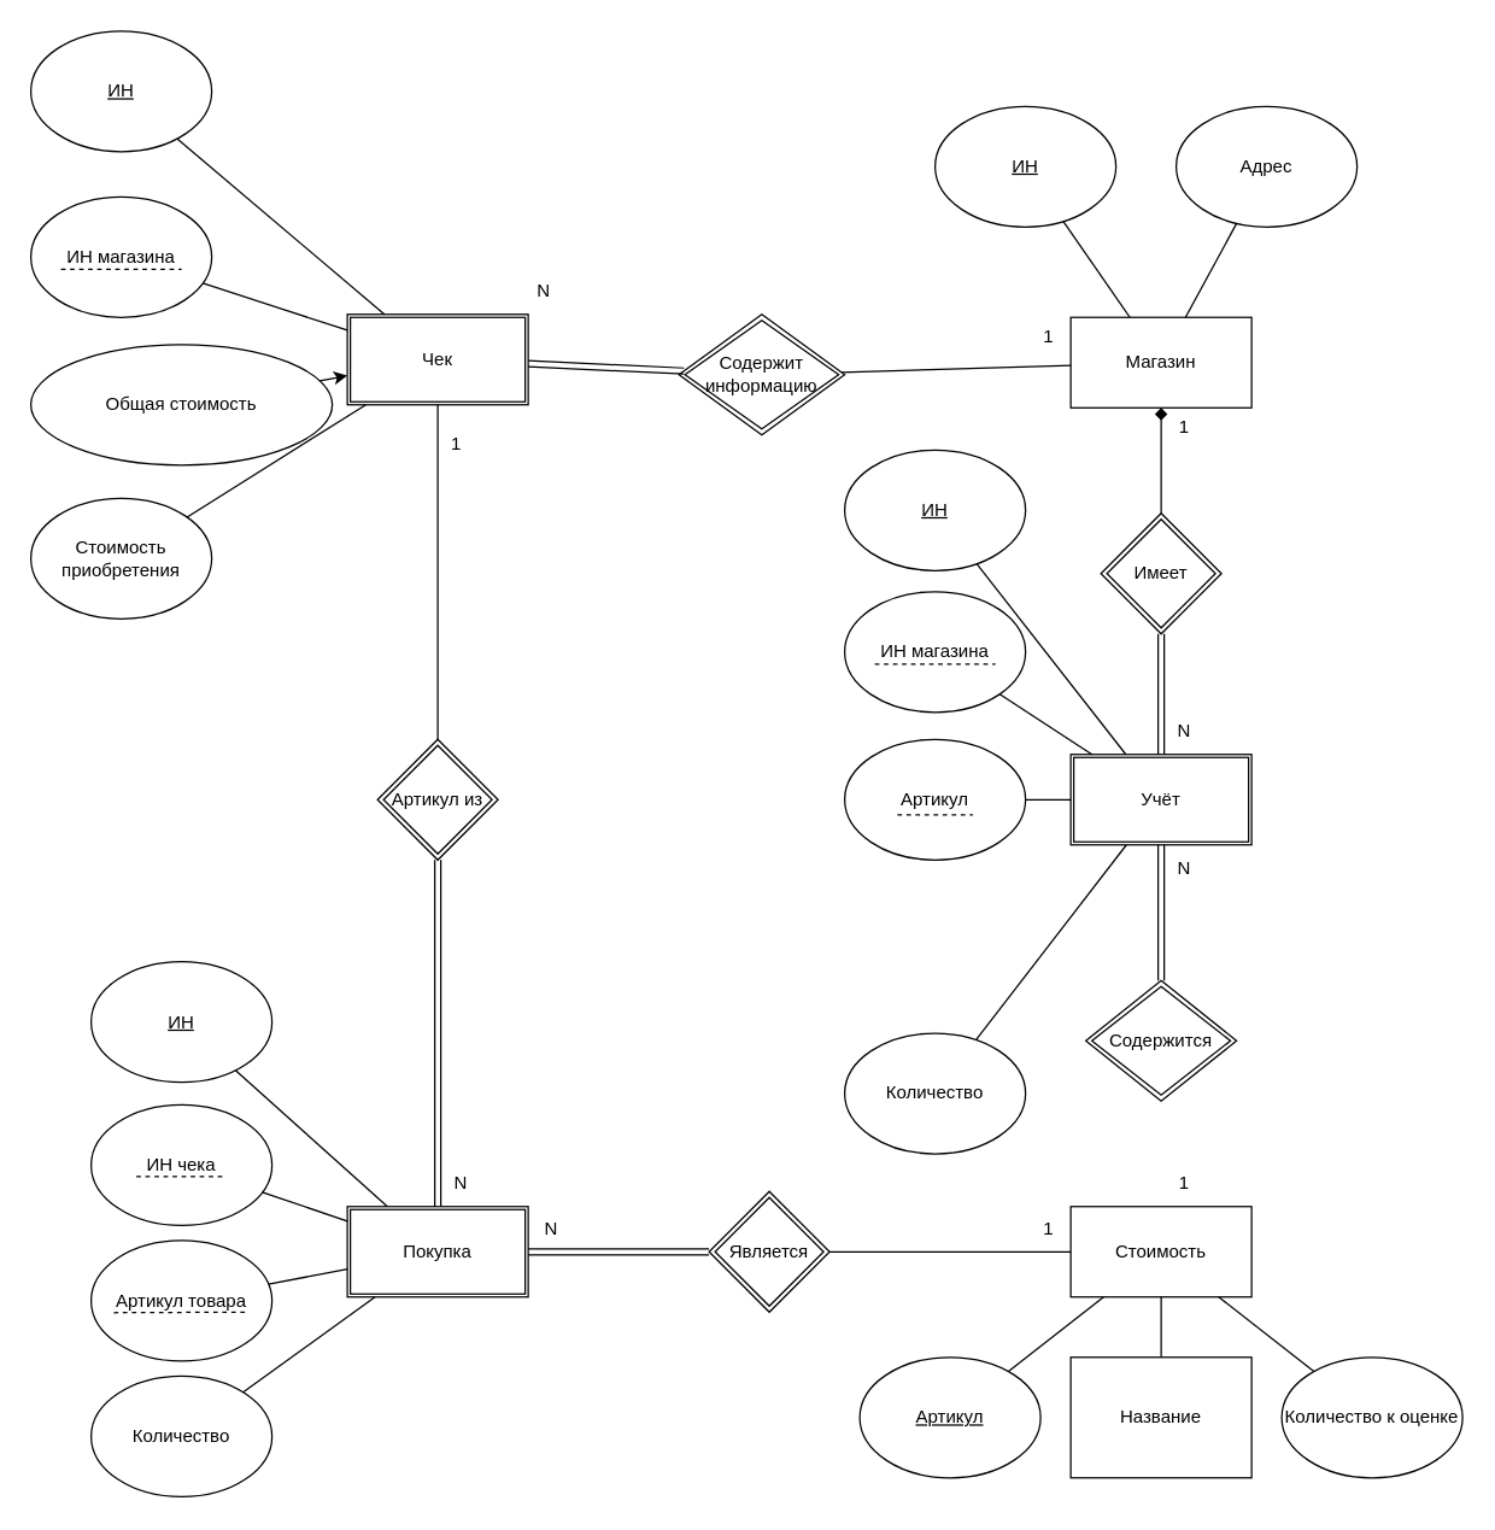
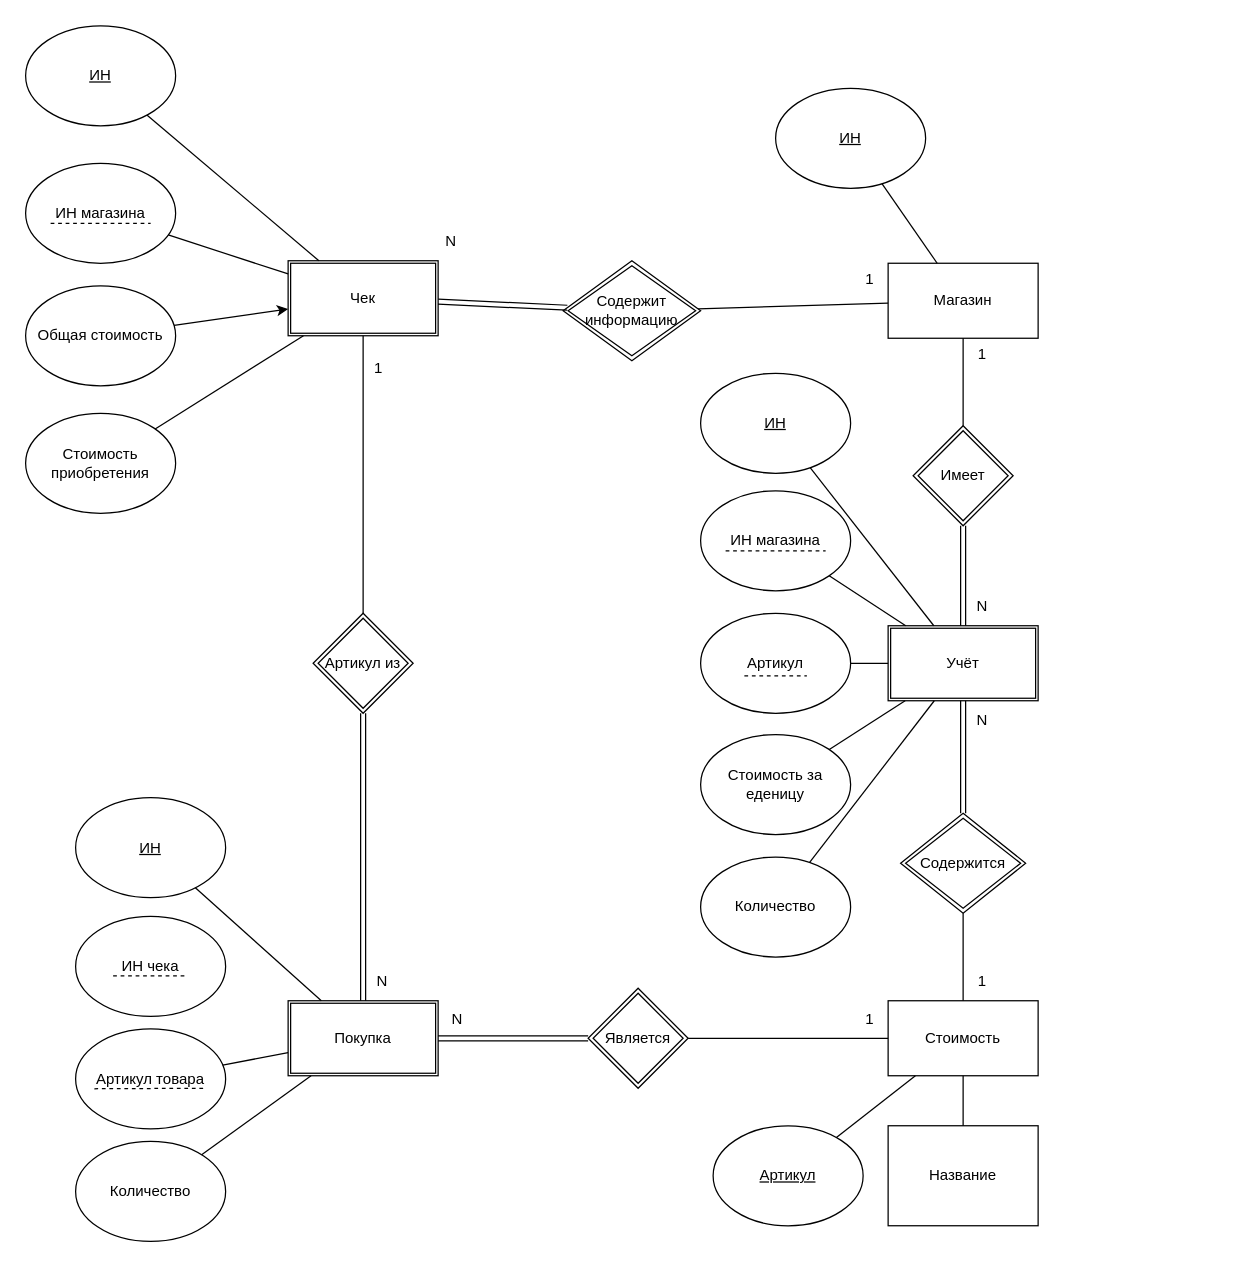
- <mxCell id="5" value="Адрес" style="ellipse;whiteSpace=wrap;html=1;" parent="1" vertex="1"><mxGeometry x="780" y="70" width="120" height="80" as="geometry" /></mxCell>
- <mxCell id="6" value="" style="endArrow=none;html=1;rounded=0;" parent="1" source="5" target="2" edge="1"><mxGeometry width="50" height="50" relative="1" as="geometry"><mxPoint x="719" y="325" as="sourcePoint" /><mxPoint x="755" y="280" as="targetPoint" /></mxGeometry></mxCell>
- <mxCell id="31" value="Общая стоимость" style="ellipse;whiteSpace=wrap;html=1;" parent="1" vertex="1"><mxGeometry x="20" y="228" width="200" height="80" as="geometry" /></mxCell>
+ <mxCell id="31" value="Общая стоимость" style="ellipse;whiteSpace=wrap;html=1;" parent="1" vertex="1"><mxGeometry x="20" y="228" width="120" height="80" as="geometry" /></mxCell>
- <mxCell id="36" value="" style="endArrow=diamond;html=1;rounded=0;" parent="1" source="35" target="2" edge="1"><mxGeometry width="50" height="50" relative="1" as="geometry"><mxPoint x="630" y="550" as="sourcePoint" /><mxPoint x="680" y="500" as="targetPoint" /></mxGeometry></mxCell>
+ <mxCell id="36" value="" style="endArrow=none;html=1;rounded=0;" parent="1" source="35" target="2" edge="1"><mxGeometry width="50" height="50" relative="1" as="geometry"><mxPoint x="630" y="550" as="sourcePoint" /><mxPoint x="680" y="500" as="targetPoint" /></mxGeometry></mxCell>
+ <mxCell id="18" value="" style="endArrow=none;html=1;rounded=0;" parent="1" source="17" target="14" edge="1"><mxGeometry width="50" height="50" relative="1" as="geometry"><mxPoint x="751" y="735" as="sourcePoint" /><mxPoint x="715" y="690" as="targetPoint" /></mxGeometry></mxCell>
+ <mxCell id="17" value="Стоимость за еденицу" style="ellipse;whiteSpace=wrap;html=1;" parent="1" vertex="1"><mxGeometry x="560" y="587" width="120" height="80" as="geometry" /></mxCell>
+ <mxCell id="38" value="" style="endArrow=none;html=1;rounded=0;" parent="1" source="37" target="7" edge="1"><mxGeometry width="50" height="50" relative="1" as="geometry"><mxPoint x="780" y="660" as="sourcePoint" /><mxPoint x="780" y="570" as="targetPoint" /></mxGeometry></mxCell>
- <mxCell id="21" value="" style="endArrow=none;html=1;rounded=0;" parent="1" source="20" target="19" edge="1"><mxGeometry width="50" height="50" relative="1" as="geometry"><mxPoint x="69" y="765" as="sourcePoint" /><mxPoint x="105" y="720" as="targetPoint" /></mxGeometry></mxCell>
- <mxCell id="13" value="" style="endArrow=none;html=1;rounded=0;" parent="1" source="12" target="7" edge="1"><mxGeometry width="50" height="50" relative="1" as="geometry"><mxPoint x="763" y="912" as="sourcePoint" /><mxPoint x="744" y="870" as="targetPoint" /></mxGeometry></mxCell>
- <mxCell id="12" value="Количество к оценке" style="ellipse;whiteSpace=wrap;html=1;" parent="1" vertex="1"><mxGeometry x="850" y="900" width="120" height="80" as="geometry" /></mxCell>
